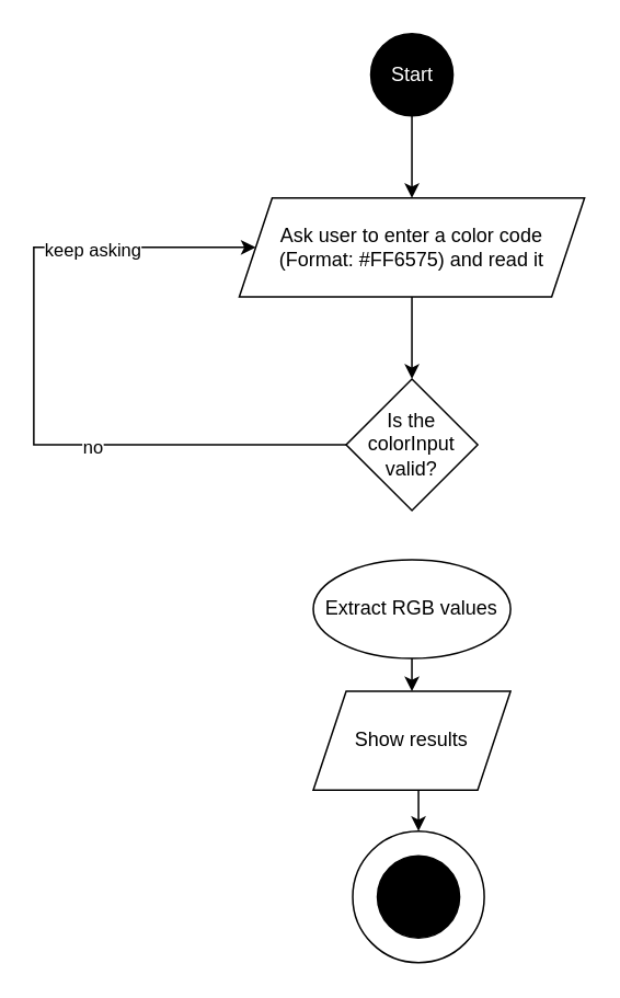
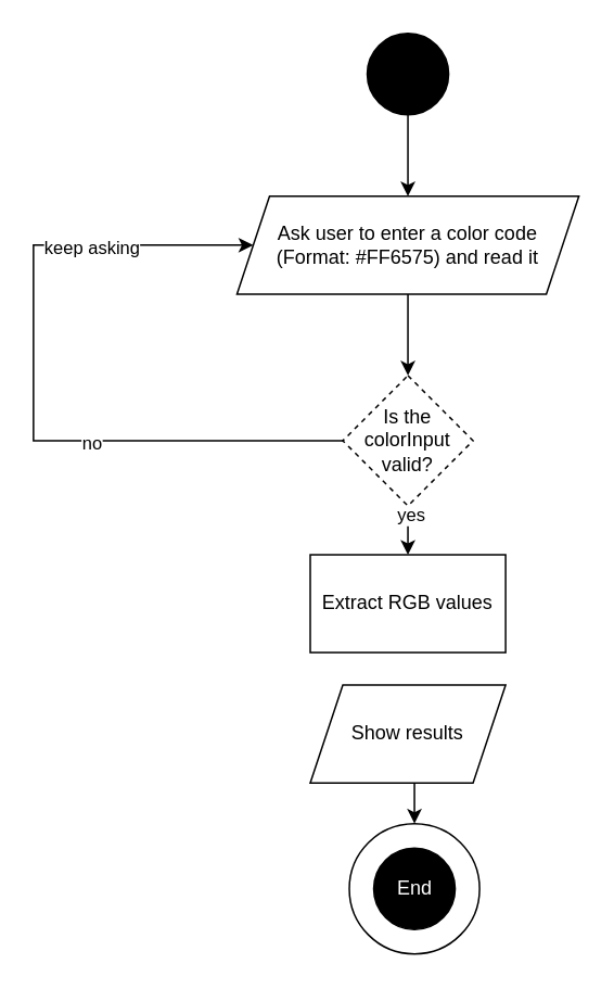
- <mxCell id="16" value="&lt;font style=&quot;color: rgb(255, 255, 255);&quot;&gt;Start&lt;/font&gt;" style="text;html=1;align=center;verticalAlign=middle;resizable=0;points=[];autosize=1;strokeColor=none;fillColor=none;" vertex="1" parent="1"><mxGeometry x="225" y="30" width="50" height="30" as="geometry" /></mxCell>
- <mxCell id="13" value="Is the colorInput valid?" style="rhombus;whiteSpace=wrap;html=1;" vertex="1" parent="1"><mxGeometry x="210" y="230" width="80" height="80" as="geometry" /></mxCell>
+ <mxCell id="13" value="Is the colorInput valid?" style="rhombus;whiteSpace=wrap;html=1;dashed=1;" vertex="1" parent="1"><mxGeometry x="210" y="230" width="80" height="80" as="geometry" /></mxCell>
+ <mxCell id="8" style="edgeStyle=orthogonalEdgeStyle;rounded=0;orthogonalLoop=1;jettySize=auto;html=1;exitX=0.5;exitY=1;exitDx=0;exitDy=0;entryX=0.5;entryY=0;entryDx=0;entryDy=0;" edge="1" parent="1" source="13" target="15"><mxGeometry relative="1" as="geometry"><Array as="points"><mxPoint x="250" y="320" /><mxPoint x="250" y="320" /></Array></mxGeometry></mxCell>
+ <mxCell id="9" value="yes" style="edgeLabel;html=1;align=center;verticalAlign=middle;resizable=0;points=[];" vertex="1" connectable="0" parent="8"><mxGeometry x="-0.569" y="1" relative="1" as="geometry"><mxPoint y="-1" as="offset" /></mxGeometry></mxCell>
- <mxCell id="15" value="Extract RGB values" style="ellipse;whiteSpace=wrap;html=1;" vertex="1" parent="1"><mxGeometry x="190" y="340" width="120" height="60" as="geometry" /></mxCell>
+ <mxCell id="15" value="Extract RGB values" style="rounded=0;whiteSpace=wrap;html=1;" vertex="1" parent="1"><mxGeometry x="190" y="340" width="120" height="60" as="geometry" /></mxCell>
- <mxCell id="14" style="edgeStyle=orthogonalEdgeStyle;rounded=0;orthogonalLoop=1;jettySize=auto;html=1;exitX=0.5;exitY=1;exitDx=0;exitDy=0;entryX=0.5;entryY=0;entryDx=0;entryDy=0;" edge="1" parent="1" source="15" target="20"><mxGeometry relative="1" as="geometry" /></mxCell>
+ <mxCell id="5" value="&lt;font style=&quot;color: rgb(255, 255, 255);&quot;&gt;End&lt;/font&gt;" style="text;html=1;align=center;verticalAlign=middle;resizable=0;points=[];autosize=1;strokeColor=none;fillColor=none;" vertex="1" parent="2"><mxGeometry x="20" y="25" width="40" height="30" as="geometry" /></mxCell>
